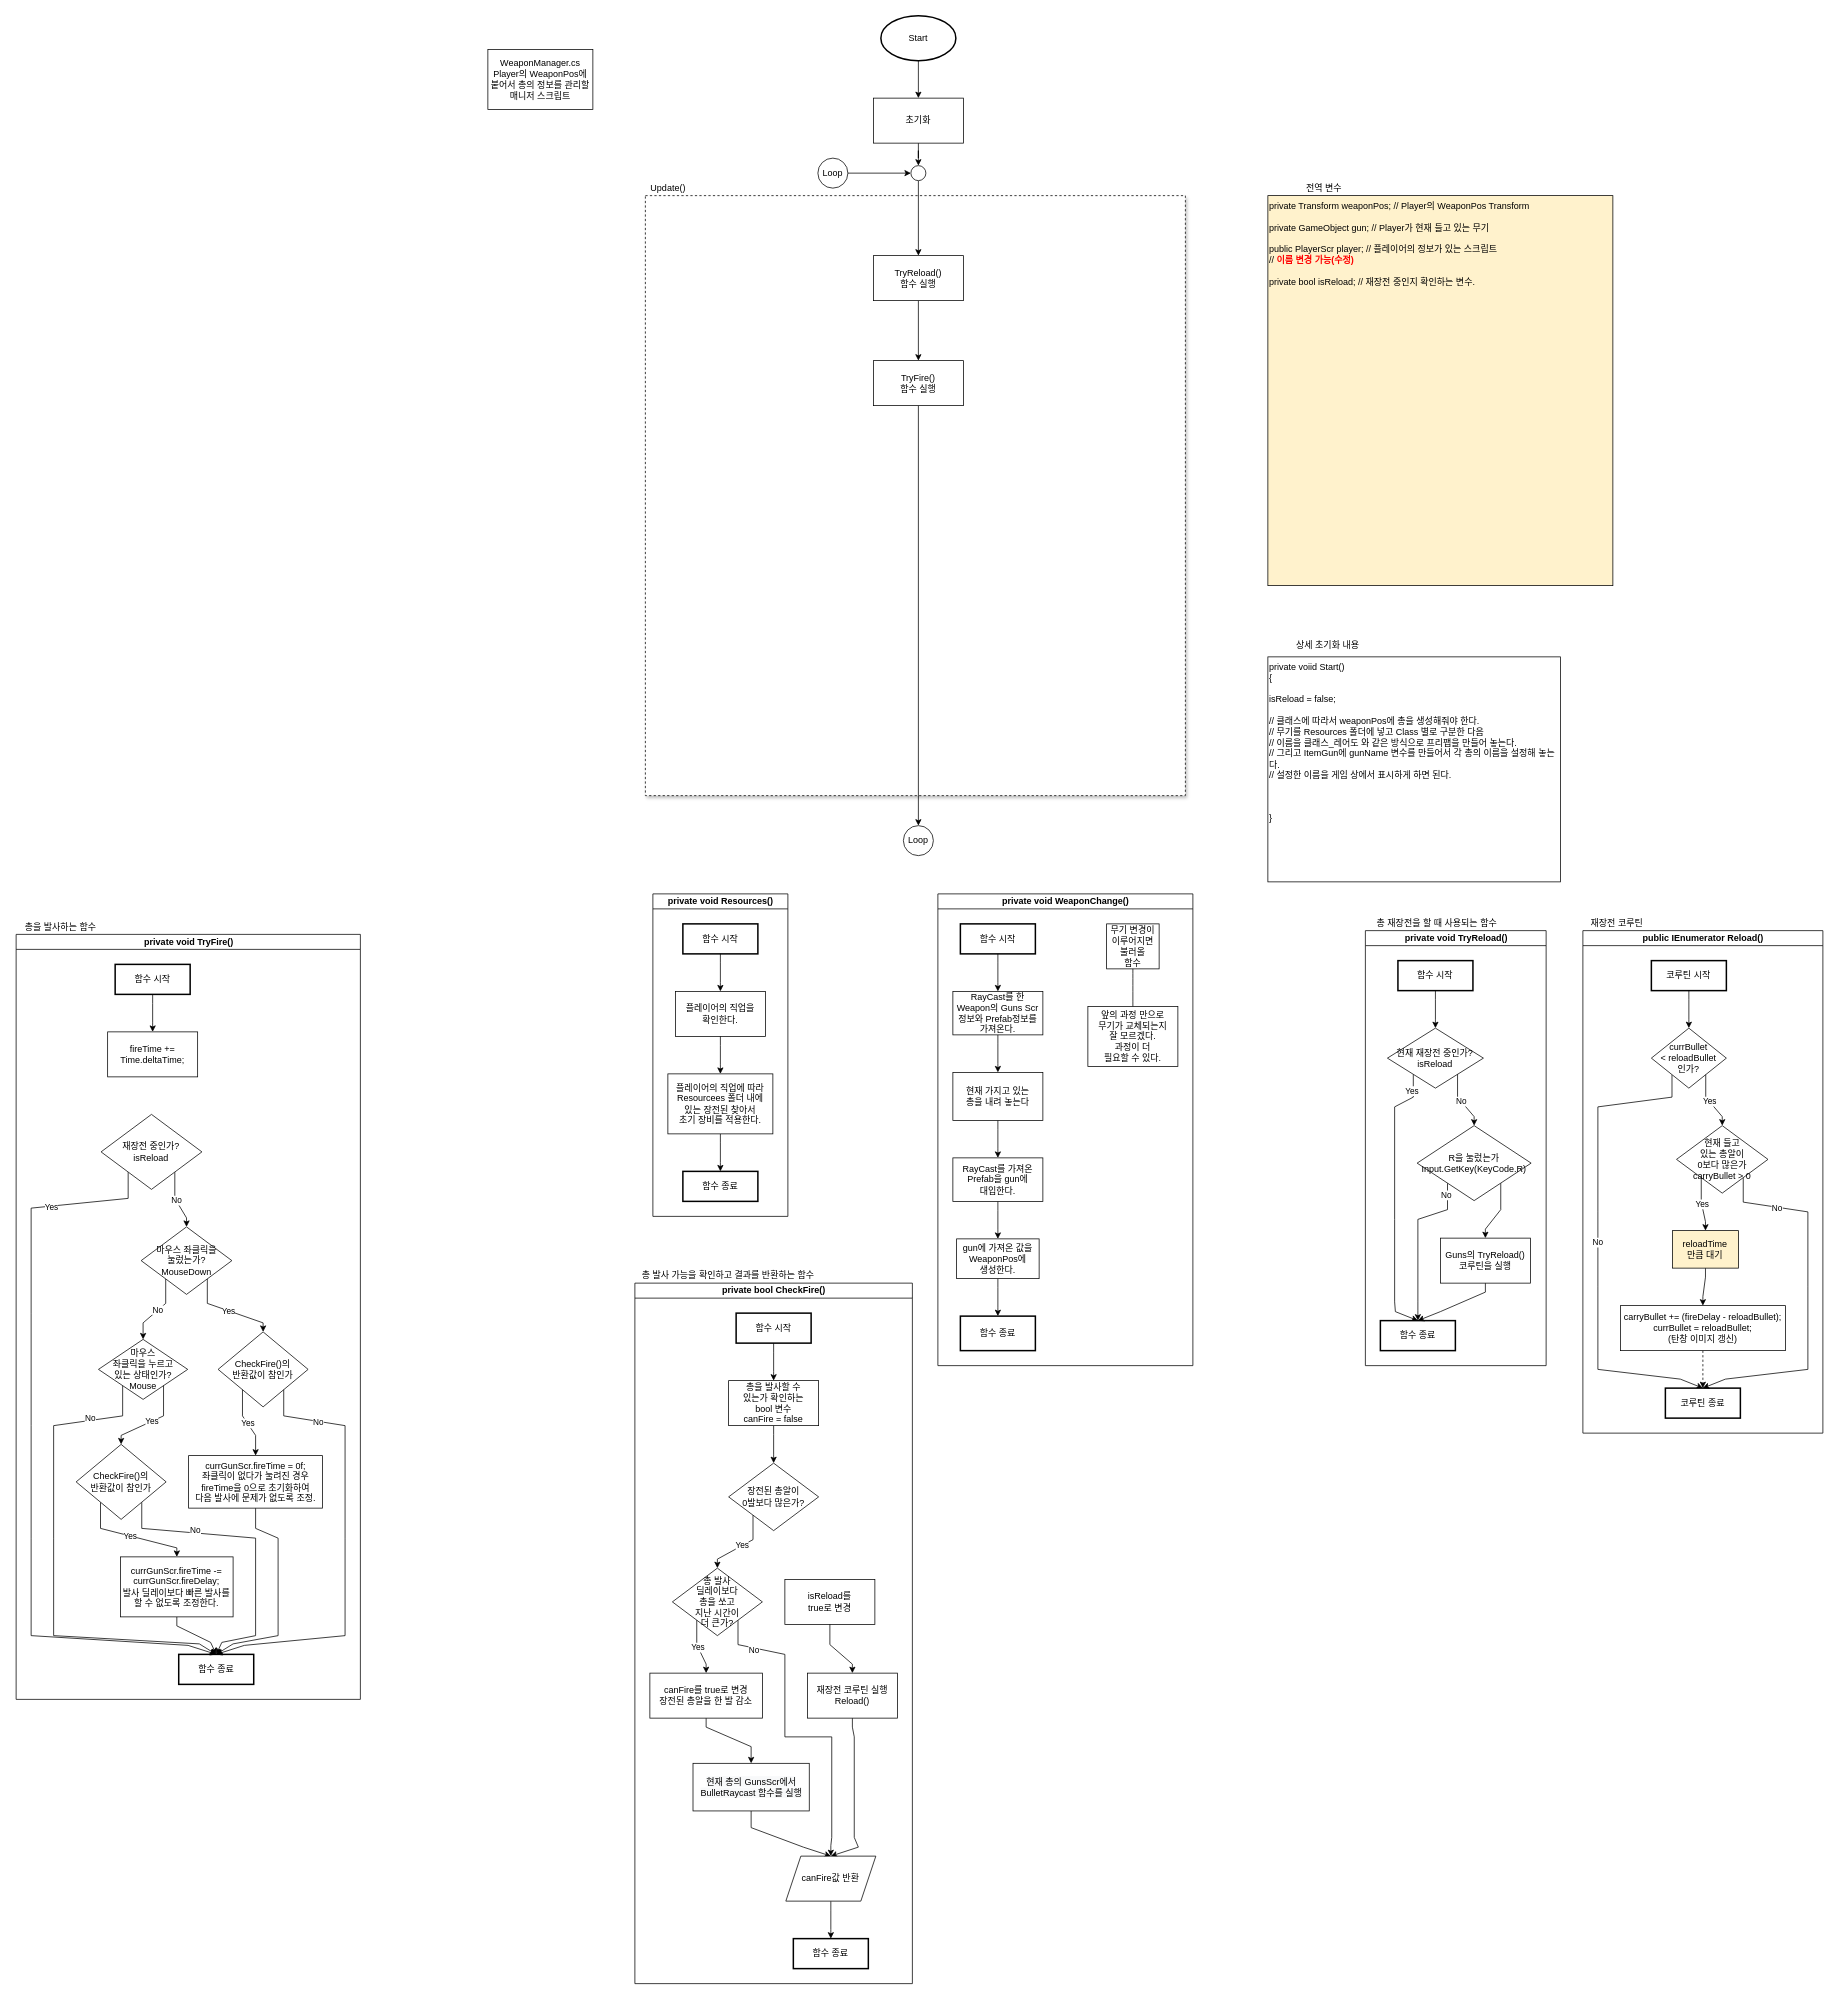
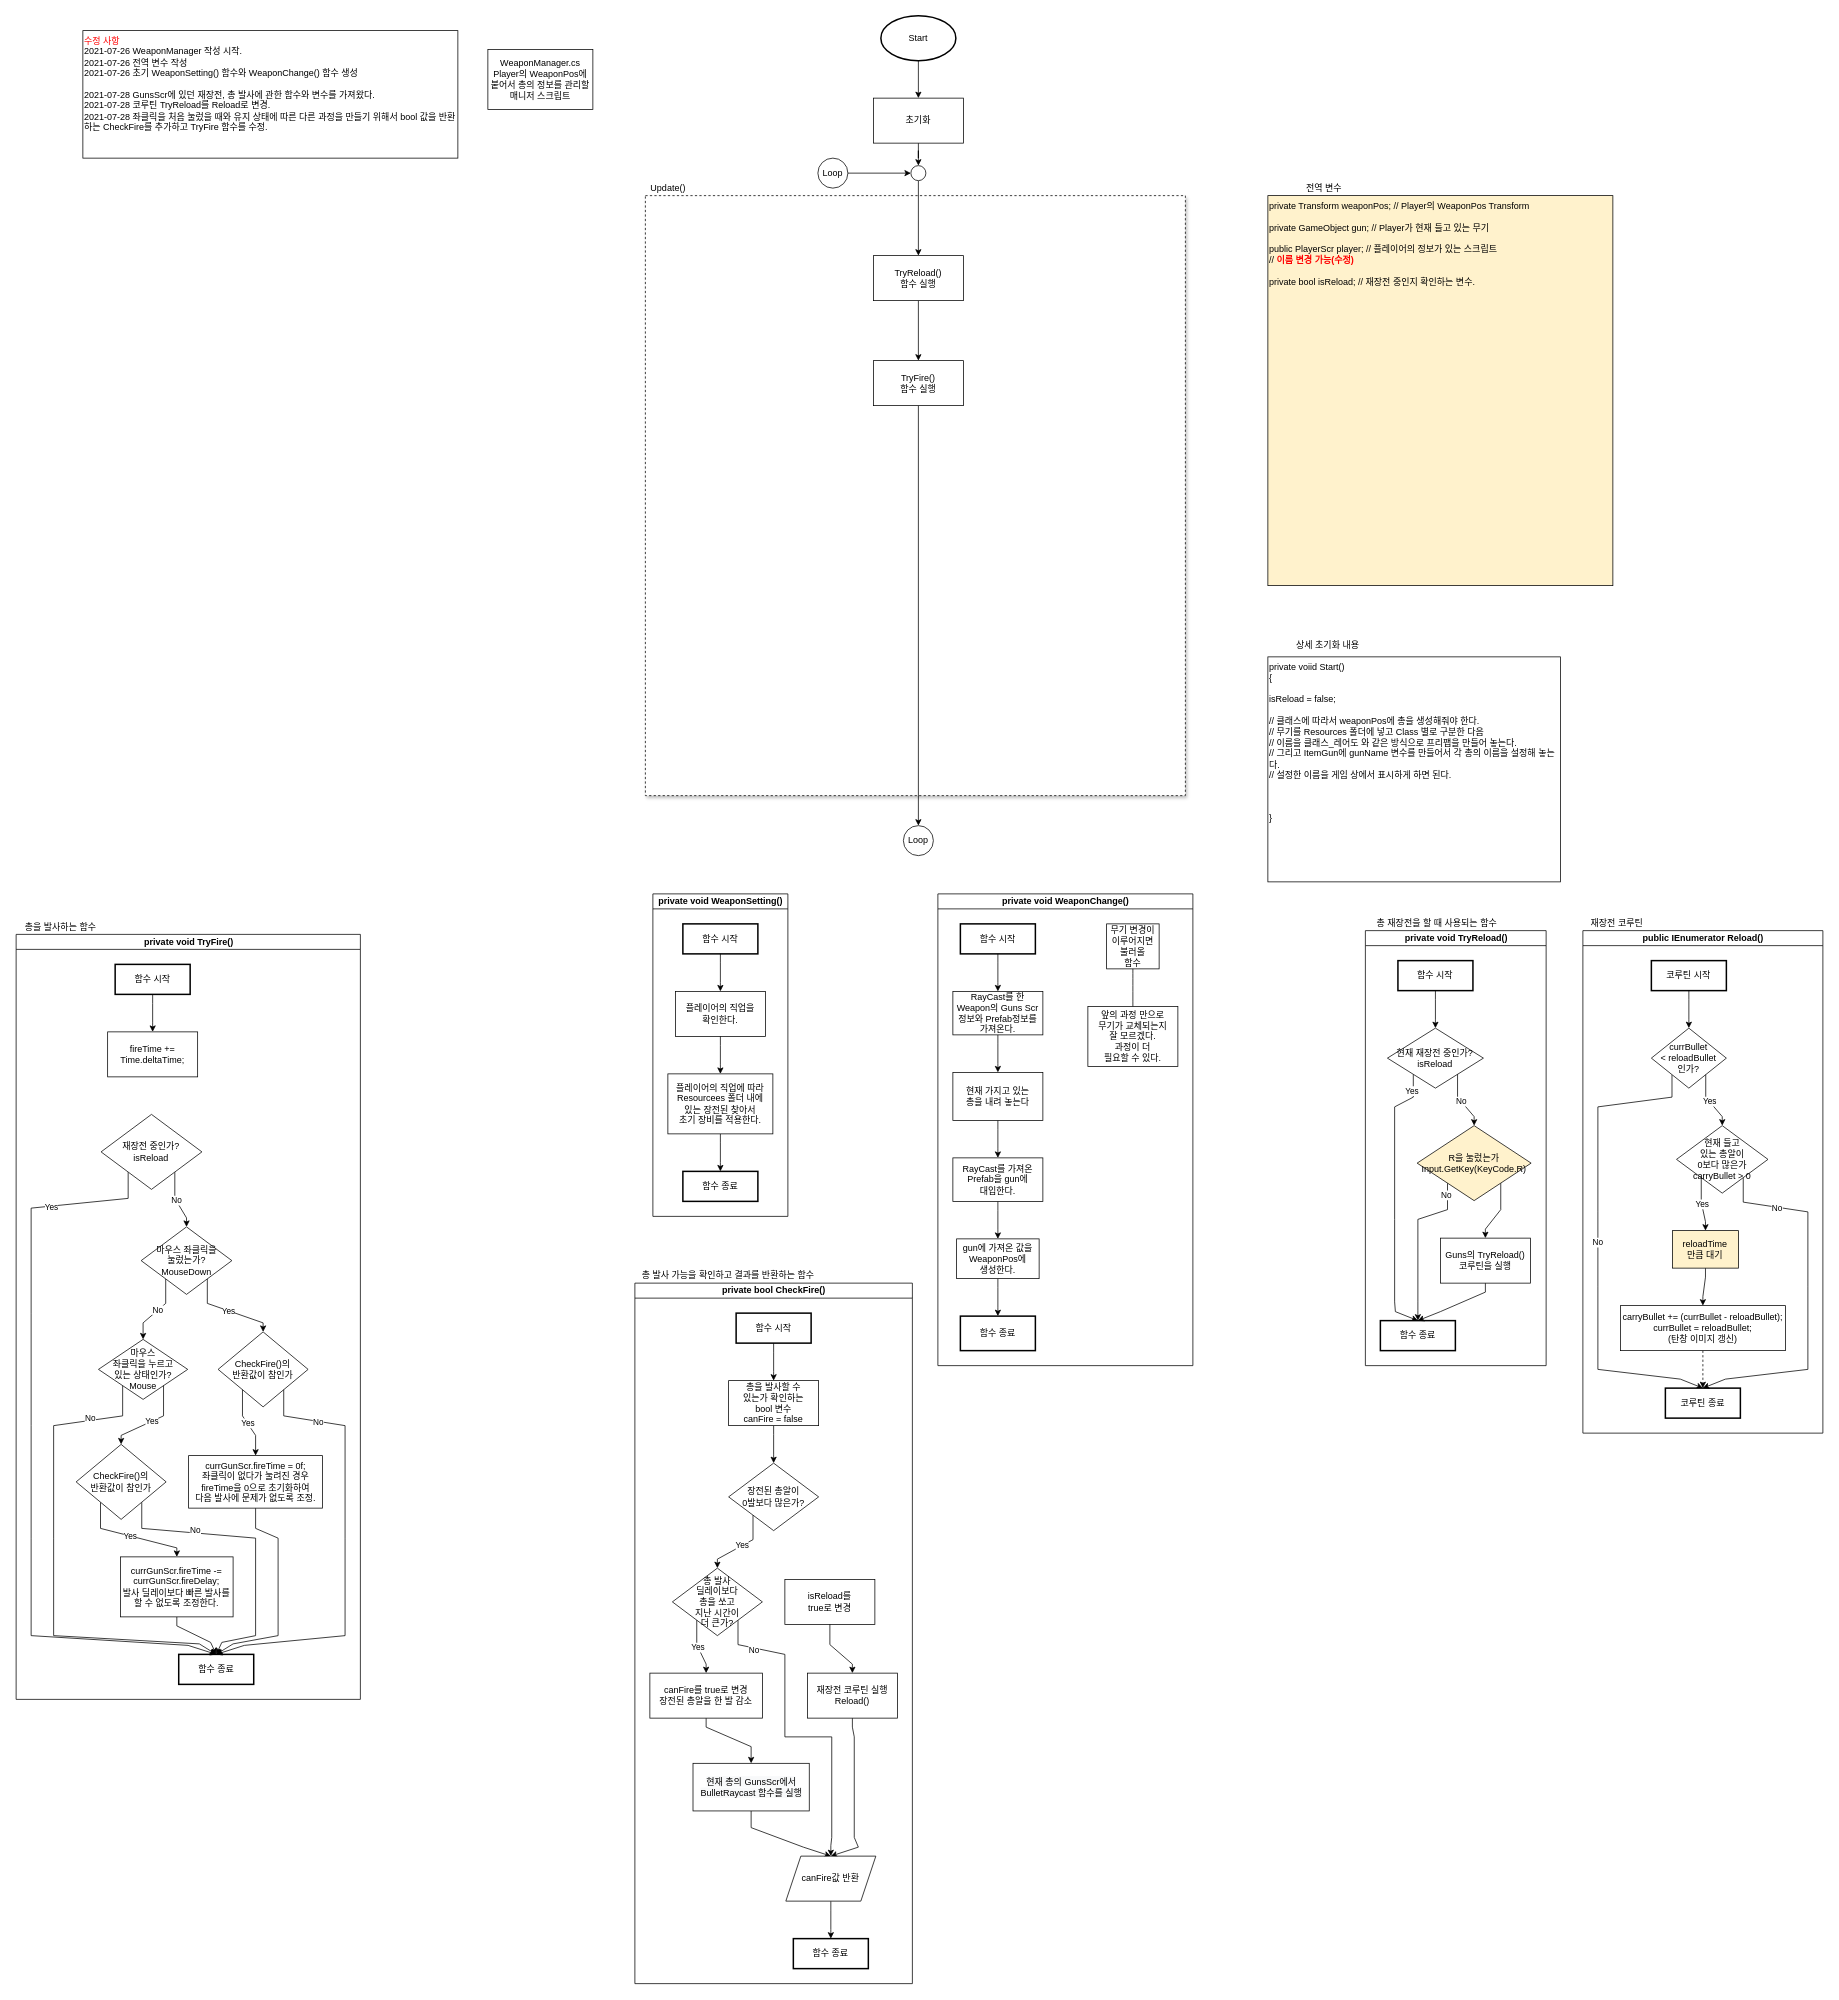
+ <mxCell id="4" value="&lt;font color=&quot;#ff0000&quot;&gt;수정 사항&lt;br&gt;&lt;/font&gt;2021-07-26 WeaponManager 작성 시작.&lt;br&gt;2021-07-26 전역 변수 작성&lt;br&gt;2021-07-26 초기 WeaponSetting() 함수와 WeaponChange() 함수 생성&lt;br&gt;&lt;br&gt;2021-07-28 GunsScr에 있던 재장전, 총 발사에 관한 함수와 변수를 가져왔다.&lt;br&gt;2021-07-28 코루틴 TryReload를 Reload로 변경.&lt;br&gt;2021-07-28 좌클릭을 처음 눌렀을 때와 유지 상태에 따른 다른 과정을 만들기 위해서 bool 값을 반환하는 CheckFire를 추가하고 TryFire 함수를 수정." style="rounded=0;whiteSpace=wrap;html=1;align=left;verticalAlign=top;" parent="1" vertex="1"><mxGeometry x="110" y="40" width="500" height="170" as="geometry" /></mxCell>
- <mxCell id="28" value="private void Resources()" style="swimlane;html=1;startSize=20;horizontal=1;childLayout=flowLayout;flowOrientation=north;resizable=0;interRankCellSpacing=50;containerType=tree;" parent="1" vertex="1"><mxGeometry x="870" y="1191" width="180" height="430" as="geometry" /></mxCell>
+ <mxCell id="28" value="private void WeaponSetting()" style="swimlane;html=1;startSize=20;horizontal=1;childLayout=flowLayout;flowOrientation=north;resizable=0;interRankCellSpacing=50;containerType=tree;" parent="1" vertex="1"><mxGeometry x="870" y="1191" width="180" height="430" as="geometry" /></mxCell>
- <mxCell id="44" value="R을 눌렀는가&lt;br&gt;Input.GetKey(KeyCode.R)" style="rhombus;whiteSpace=wrap;html=1;rounded=0;" parent="36" vertex="1"><mxGeometry x="69" y="260" width="152" height="100" as="geometry" /></mxCell>
+ <mxCell id="44" value="R을 눌렀는가&lt;br&gt;Input.GetKey(KeyCode.R)" style="rhombus;whiteSpace=wrap;html=1;rounded=0;fillColor=#fff2cc;" parent="36" vertex="1"><mxGeometry x="69" y="260" width="152" height="100" as="geometry" /></mxCell>
- <mxCell id="90" value="carryBullet += (fireDelay - reloadBullet);&lt;br&gt;currBullet = reloadBullet;&lt;br&gt;(탄창 이미지 갱신)" style="rounded=0;whiteSpace=wrap;html=1;align=center;" vertex="1" parent="84"><mxGeometry x="50" y="500" width="220" height="60" as="geometry" /></mxCell>
+ <mxCell id="90" value="carryBullet += (currBullet - reloadBullet);&lt;br&gt;currBullet = reloadBullet;&lt;br&gt;(탄창 이미지 갱신)" style="rounded=0;whiteSpace=wrap;html=1;align=center;" vertex="1" parent="84"><mxGeometry x="50" y="500" width="220" height="60" as="geometry" /></mxCell>
